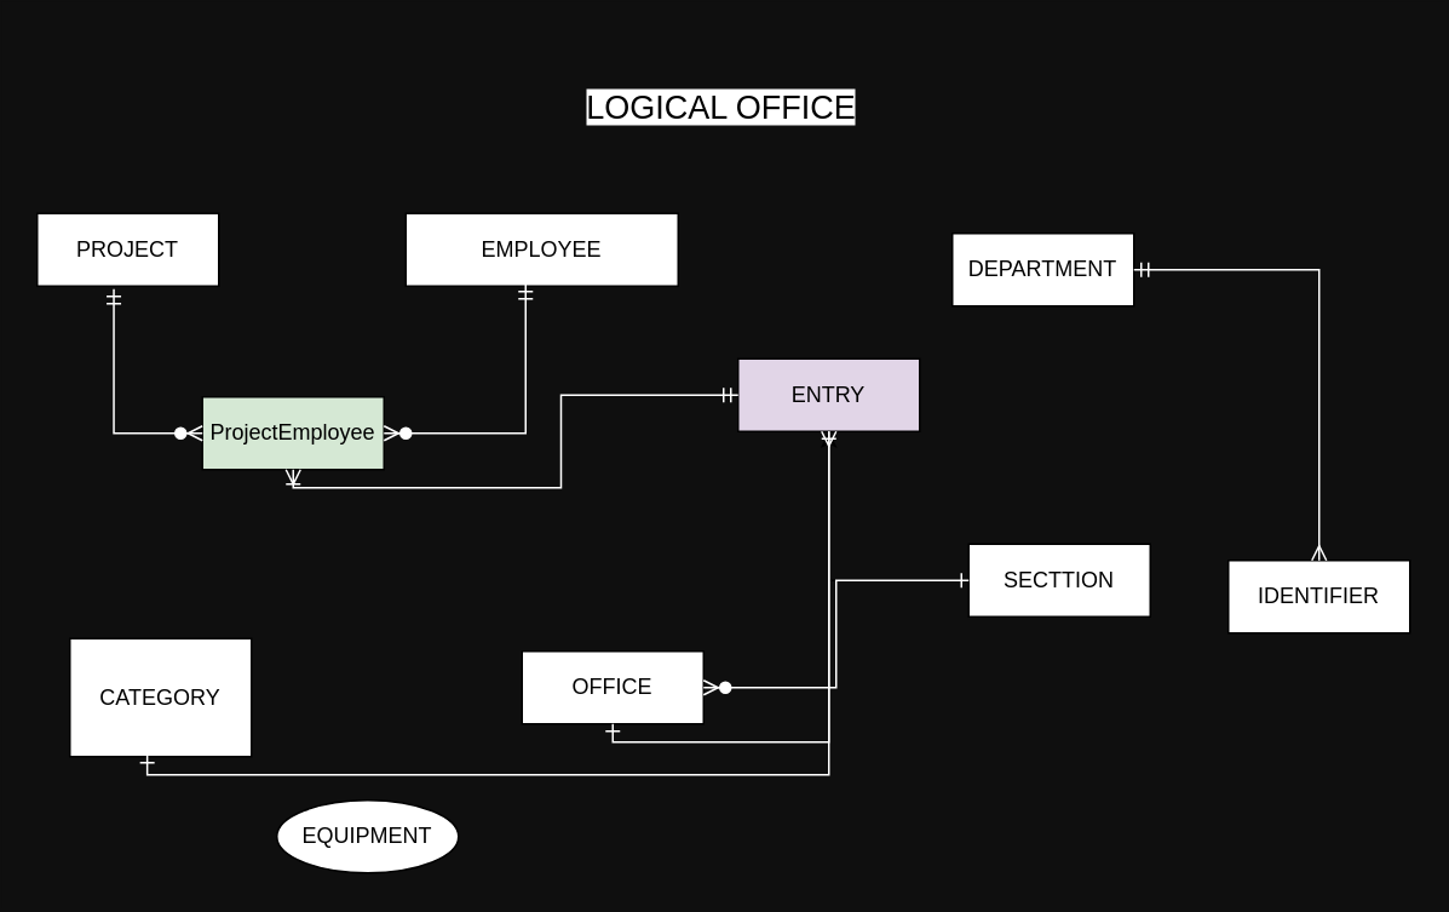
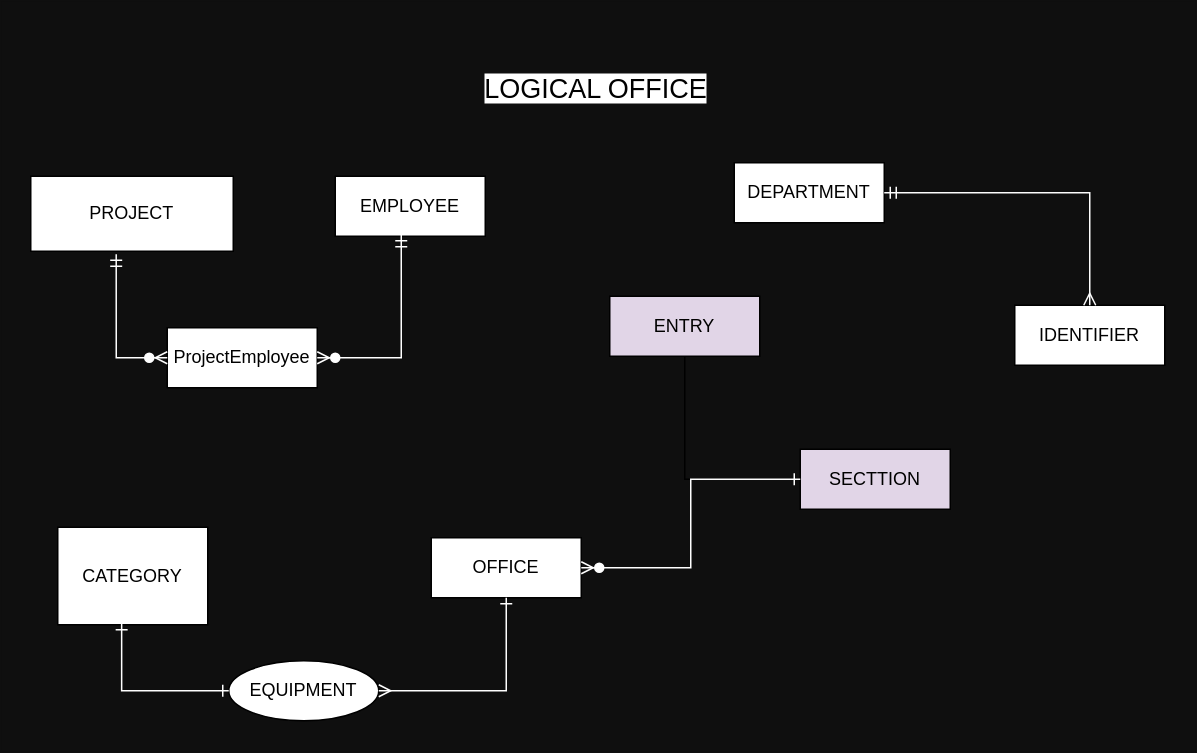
- <mxCell id="2" value="PROJECT" style="whiteSpace=wrap;html=1;align=center;" vertex="1" parent="1"><mxGeometry x="20" y="117" width="100" height="40" as="geometry" /></mxCell>
+ <mxCell id="2" value="PROJECT" style="whiteSpace=wrap;html=1;align=center;" vertex="1" parent="1"><mxGeometry x="20" y="117" width="135" height="50" as="geometry" /></mxCell>
- <mxCell id="12" value="EMPLOYEE" style="whiteSpace=wrap;html=1;align=center;" vertex="1" parent="1"><mxGeometry x="223" y="117" width="150" height="40" as="geometry" /></mxCell>
+ <mxCell id="12" value="EMPLOYEE" style="whiteSpace=wrap;html=1;align=center;" vertex="1" parent="1"><mxGeometry x="223" y="117" width="100" height="40" as="geometry" /></mxCell>
- <mxCell id="11" value="DEPARTMENT" style="whiteSpace=wrap;html=1;align=center;" vertex="1" parent="1"><mxGeometry x="524" y="128" width="100" height="40" as="geometry" /></mxCell>
+ <mxCell id="11" value="DEPARTMENT" style="whiteSpace=wrap;html=1;align=center;" vertex="1" parent="1"><mxGeometry x="489" y="108" width="100" height="40" as="geometry" /></mxCell>
- <mxCell id="9" value="ProjectEmployee" style="whiteSpace=wrap;html=1;align=center;fillColor=#d5e8d4;" vertex="1" parent="1"><mxGeometry x="111" y="218" width="100" height="40" as="geometry" /></mxCell>
+ <mxCell id="9" value="ProjectEmployee" style="whiteSpace=wrap;html=1;align=center;" vertex="1" parent="1"><mxGeometry x="111" y="218" width="100" height="40" as="geometry" /></mxCell>
- <mxCell id="17" value="" style="edgeStyle=orthogonalEdgeStyle;fontSize=12;html=1;endArrow=ERoneToMany;startArrow=ERmandOne;rounded=0;exitX=0;exitY=0.5;exitDx=0;exitDy=0;entryX=0.5;entryY=1;entryDx=0;entryDy=0;strokeColor=#FFFFFF;" edge="1" parent="1" source="4" target="9"><mxGeometry width="100" height="100" relative="1" as="geometry"><mxPoint x="434" y="291" as="sourcePoint" /><mxPoint x="534" y="191" as="targetPoint" /></mxGeometry></mxCell>
- <mxCell id="7" value="" style="edgeStyle=orthogonalEdgeStyle;rounded=0;orthogonalLoop=1;jettySize=auto;html=1;" edge="1" parent="1" source="8" target="4"><mxGeometry relative="1" as="geometry" /></mxCell>
+ <mxCell id="7" value="" style="edgeStyle=orthogonalEdgeStyle;rounded=0;orthogonalLoop=1;jettySize=auto;html=1;endArrow=none;" edge="1" parent="1" source="8" target="4"><mxGeometry relative="1" as="geometry" /></mxCell>
- <mxCell id="8" value="SECTTION" style="whiteSpace=wrap;html=1;align=center;" vertex="1" parent="1"><mxGeometry x="533" y="299" width="100" height="40" as="geometry" /></mxCell>
+ <mxCell id="8" value="SECTTION" style="whiteSpace=wrap;html=1;align=center;fillColor=#e1d5e7;" vertex="1" parent="1"><mxGeometry x="533" y="299" width="100" height="40" as="geometry" /></mxCell>
- <mxCell id="10" value="IDENTIFIER" style="whiteSpace=wrap;html=1;align=center;" vertex="1" parent="1"><mxGeometry x="676" y="308" width="100" height="40" as="geometry" /></mxCell>
+ <mxCell id="10" value="IDENTIFIER" style="whiteSpace=wrap;html=1;align=center;" vertex="1" parent="1"><mxGeometry x="676" y="203" width="100" height="40" as="geometry" /></mxCell>
- <mxCell id="20" value="" style="edgeStyle=orthogonalEdgeStyle;fontSize=12;html=1;endArrow=ERmany;startArrow=ERone;rounded=0;exitX=0.5;exitY=1;exitDx=0;exitDy=0;endFill=0;startFill=0;strokeColor=#FFFFFF;" edge="1" parent="1" source="5" target="4"><mxGeometry width="100" height="100" relative="1" as="geometry"><mxPoint x="383" y="364" as="sourcePoint" /><mxPoint x="483" y="264" as="targetPoint" /></mxGeometry></mxCell>
+ <mxCell id="20" value="" style="edgeStyle=orthogonalEdgeStyle;fontSize=12;html=1;endArrow=ERmany;startArrow=ERone;rounded=0;exitX=0.5;exitY=1;exitDx=0;exitDy=0;endFill=0;startFill=0;strokeColor=#FFFFFF;entryX=1;entryY=0.5;entryDx=0;entryDy=0;" edge="1" parent="1" source="5" target="3"><mxGeometry width="100" height="100" relative="1" as="geometry"><mxPoint x="383" y="364" as="sourcePoint" /><mxPoint x="483" y="264" as="targetPoint" /></mxGeometry></mxCell>
- <mxCell id="21" value="" style="edgeStyle=orthogonalEdgeStyle;fontSize=12;html=1;endArrow=ERone;startArrow=ERone;rounded=0;exitX=0.426;exitY=0.99;exitDx=0;exitDy=0;exitPerimeter=0;strokeColor=#FFFFFF;endFill=0;startFill=0;" edge="1" parent="1" source="6" target="4"><mxGeometry width="100" height="100" relative="1" as="geometry"><mxPoint x="383" y="364" as="sourcePoint" /><mxPoint x="483" y="264" as="targetPoint" /></mxGeometry></mxCell>
+ <mxCell id="21" value="" style="edgeStyle=orthogonalEdgeStyle;fontSize=12;html=1;endArrow=ERone;startArrow=ERone;rounded=0;entryX=0;entryY=0.5;entryDx=0;entryDy=0;exitX=0.426;exitY=0.99;exitDx=0;exitDy=0;exitPerimeter=0;strokeColor=#FFFFFF;endFill=0;startFill=0;" edge="1" parent="1" source="6" target="3"><mxGeometry width="100" height="100" relative="1" as="geometry"><mxPoint x="383" y="364" as="sourcePoint" /><mxPoint x="483" y="264" as="targetPoint" /></mxGeometry></mxCell>
